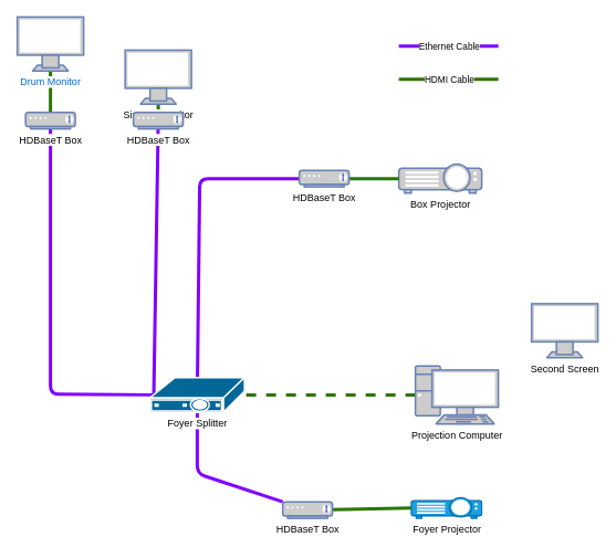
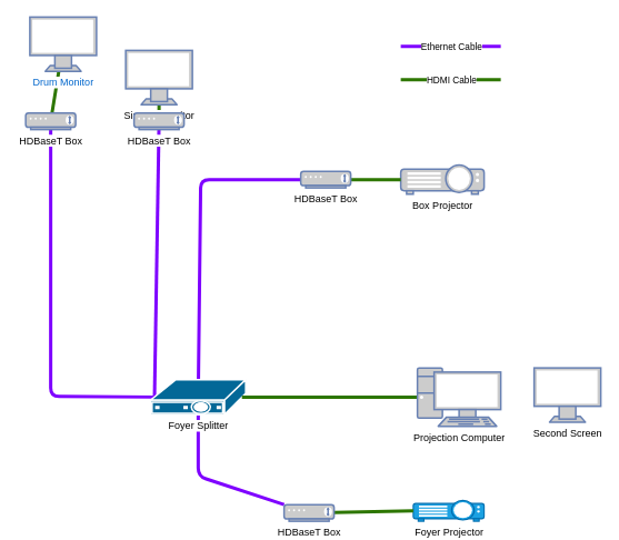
- <mxCell id="15" value="Drum Monitor" style="fontColor=#0066CC;verticalAlign=top;verticalLabelPosition=bottom;labelPosition=center;align=center;html=1;outlineConnect=0;fillColor=#CCCCCC;strokeColor=#6881B3;gradientColor=none;gradientDirection=north;strokeWidth=2;shape=mxgraph.networks.monitor;labelBackgroundColor=#FFFFFF;" vertex="1" parent="1"><mxGeometry x="20" y="20" width="80" height="65" as="geometry" /></mxCell>
+ <mxCell id="15" value="Drum Monitor" style="fontColor=#0066CC;verticalAlign=top;verticalLabelPosition=bottom;labelPosition=center;align=center;html=1;outlineConnect=0;fillColor=#CCCCCC;strokeColor=#6881B3;gradientColor=none;gradientDirection=north;strokeWidth=2;shape=mxgraph.networks.monitor;labelBackgroundColor=#FFFFFF;" vertex="1" parent="1"><mxGeometry x="35" y="20" width="80" height="65" as="geometry" /></mxCell>
- <mxCell id="13" value="&lt;font style=&quot;background-color: rgb(255, 255, 255);&quot; color=&quot;#000000&quot;&gt;Second Screen&lt;/font&gt;" style="fontColor=#0066CC;verticalAlign=top;verticalLabelPosition=bottom;labelPosition=center;align=center;html=1;outlineConnect=0;fillColor=#CCCCCC;strokeColor=#6881B3;gradientColor=none;gradientDirection=north;strokeWidth=2;shape=mxgraph.networks.monitor;" vertex="1" parent="1"><mxGeometry x="640" y="366" width="80" height="65" as="geometry" /></mxCell>
+ <mxCell id="13" value="&lt;font style=&quot;background-color: rgb(255, 255, 255);&quot; color=&quot;#000000&quot;&gt;Second Screen&lt;/font&gt;" style="fontColor=#0066CC;verticalAlign=top;verticalLabelPosition=bottom;labelPosition=center;align=center;html=1;outlineConnect=0;fillColor=#CCCCCC;strokeColor=#6881B3;gradientColor=none;gradientDirection=north;strokeWidth=2;shape=mxgraph.networks.monitor;" vertex="1" parent="1"><mxGeometry x="640" y="441" width="80" height="65" as="geometry" /></mxCell>
- <mxCell id="11" style="edgeStyle=none;html=1;entryX=0.96;entryY=0.5;entryDx=0;entryDy=0;entryPerimeter=0;strokeColor=#2D7600;strokeWidth=4;fontColor=#000000;endArrow=none;endFill=0;fillColor=#60a917;dashed=1;" edge="1" parent="1" source="12" target="10"><mxGeometry relative="1" as="geometry"><Array as="points" /></mxGeometry></mxCell>
+ <mxCell id="11" style="edgeStyle=none;html=1;entryX=0.96;entryY=0.5;entryDx=0;entryDy=0;entryPerimeter=0;strokeColor=#2D7600;strokeWidth=4;fontColor=#000000;endArrow=none;endFill=0;fillColor=#60a917;" edge="1" parent="1" source="12" target="10"><mxGeometry relative="1" as="geometry"><Array as="points" /></mxGeometry></mxCell>
